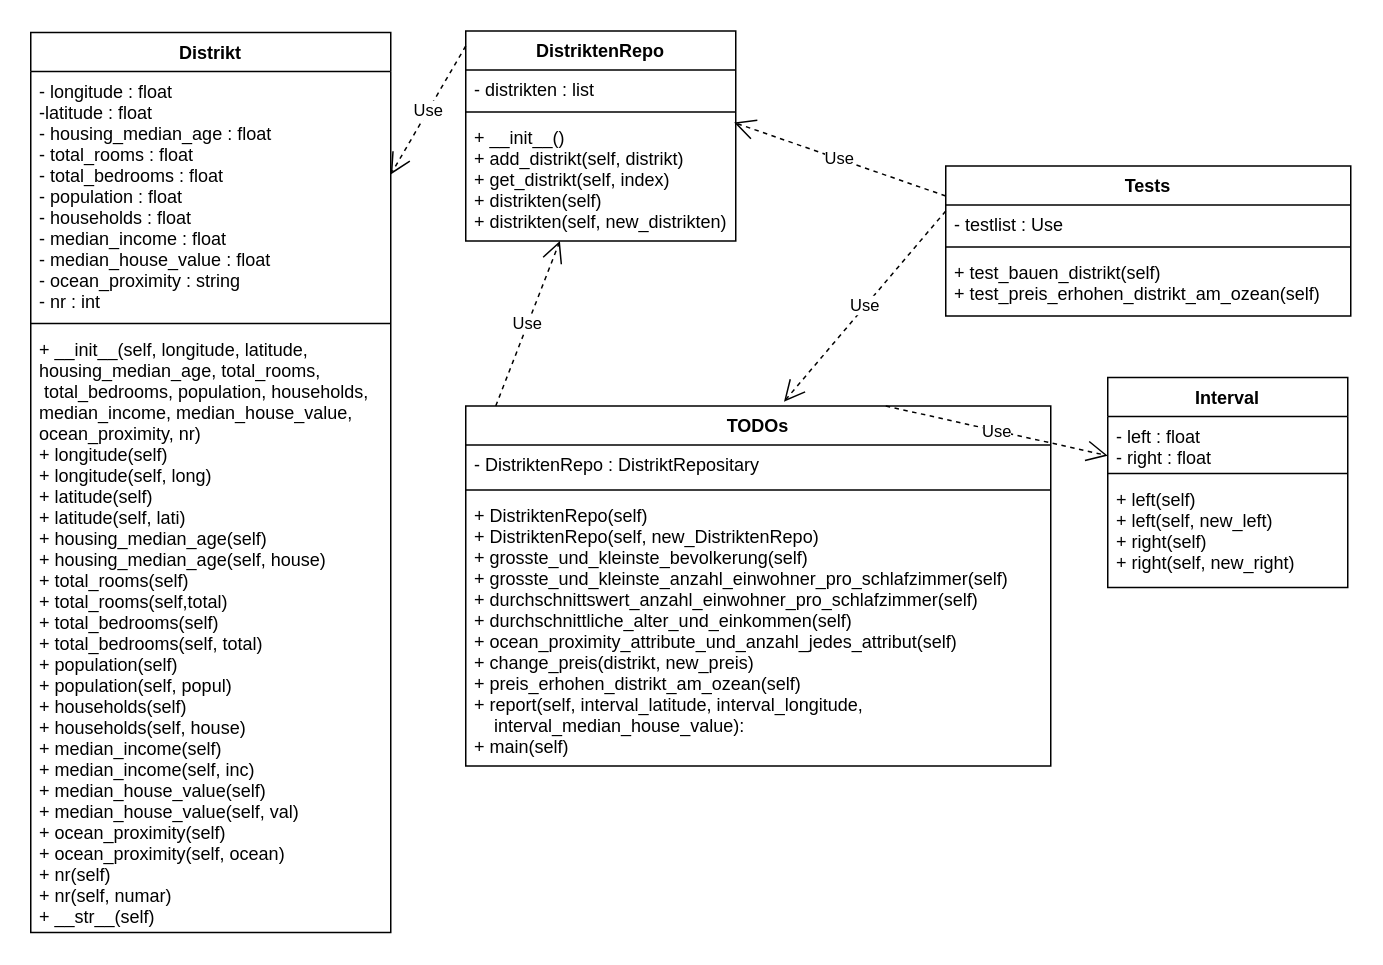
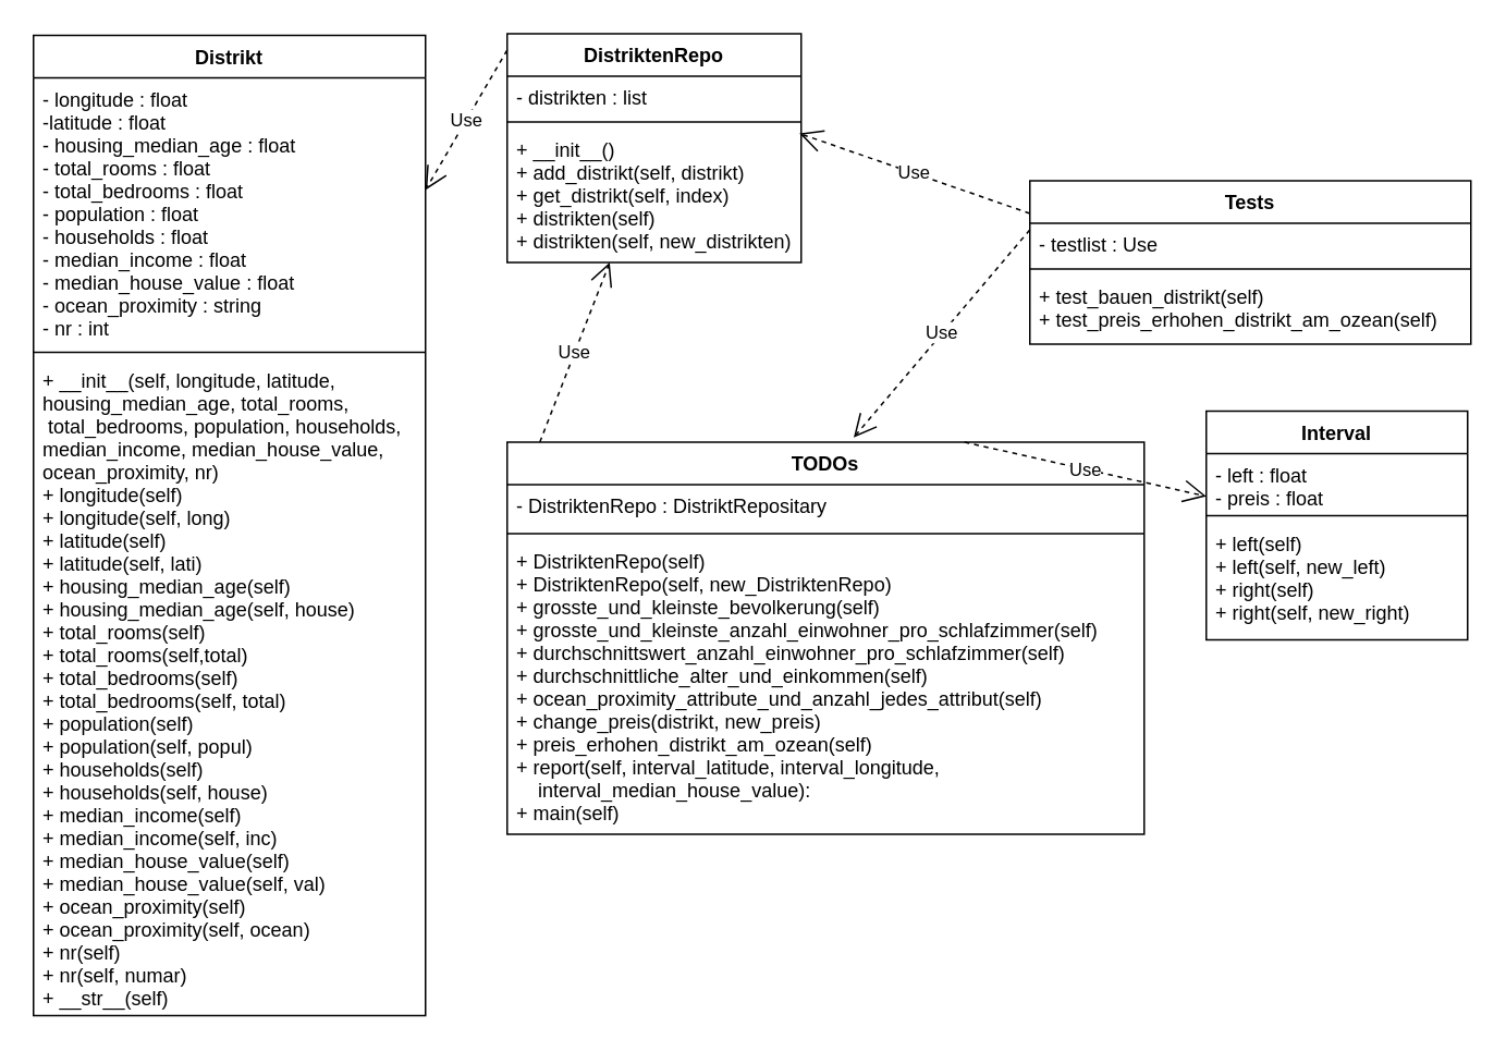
- <mxCell id="24" value="- left : float&#10;- right : float" style="text;strokeColor=none;fillColor=none;align=left;verticalAlign=top;spacingLeft=4;spacingRight=4;overflow=hidden;rotatable=0;points=[[0,0.5],[1,0.5]];portConstraint=eastwest;" vertex="1" parent="23"><mxGeometry y="26" width="160" height="34" as="geometry" /></mxCell>
+ <mxCell id="24" value="- left : float&#10;- preis : float" style="text;strokeColor=none;fillColor=none;align=left;verticalAlign=top;spacingLeft=4;spacingRight=4;overflow=hidden;rotatable=0;points=[[0,0.5],[1,0.5]];portConstraint=eastwest;" vertex="1" parent="23"><mxGeometry y="26" width="160" height="34" as="geometry" /></mxCell>
